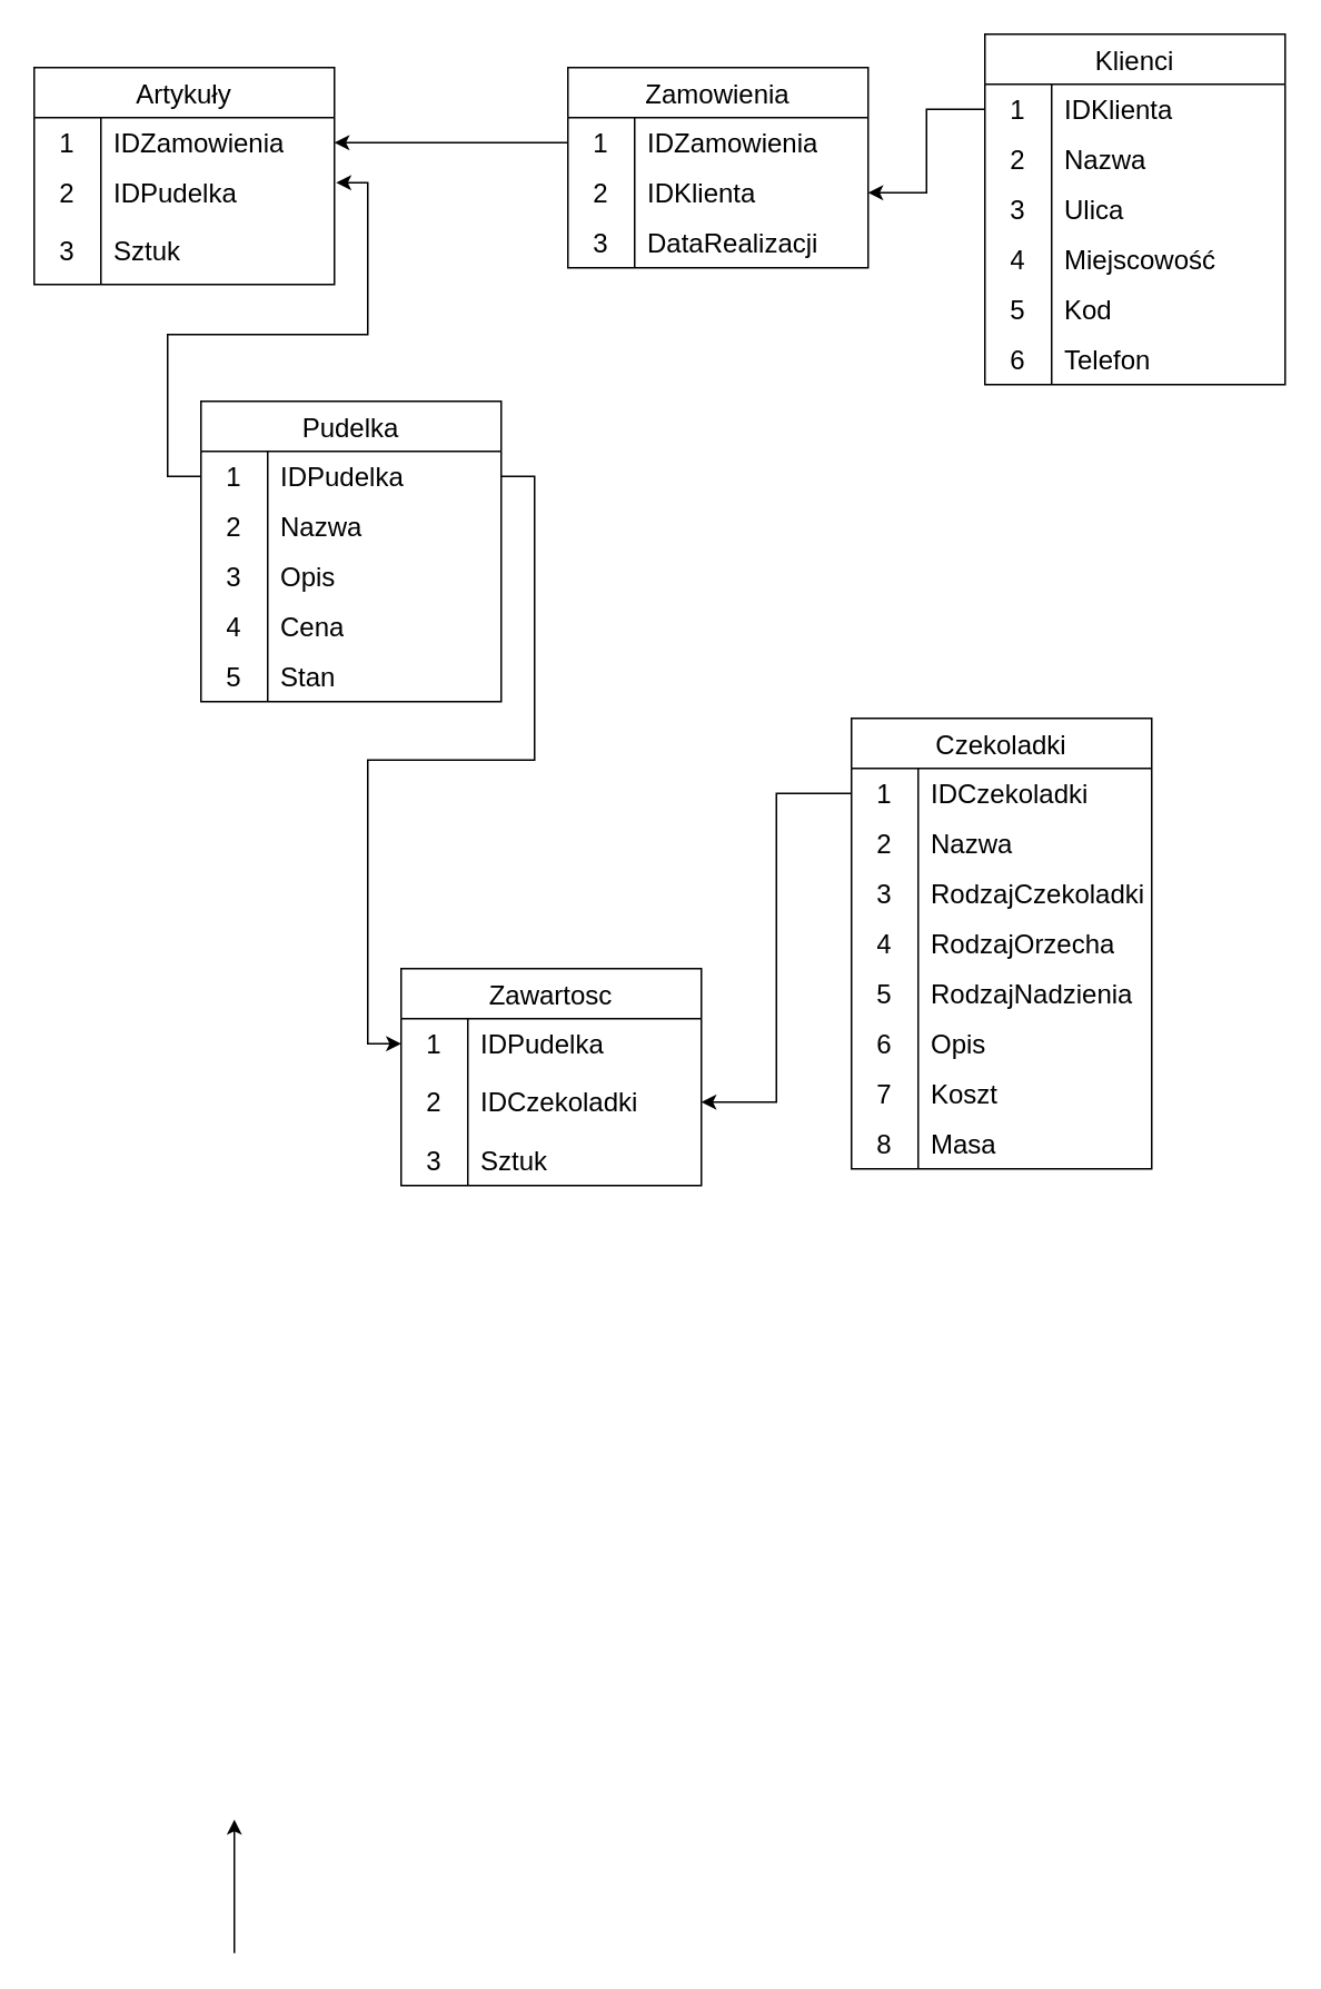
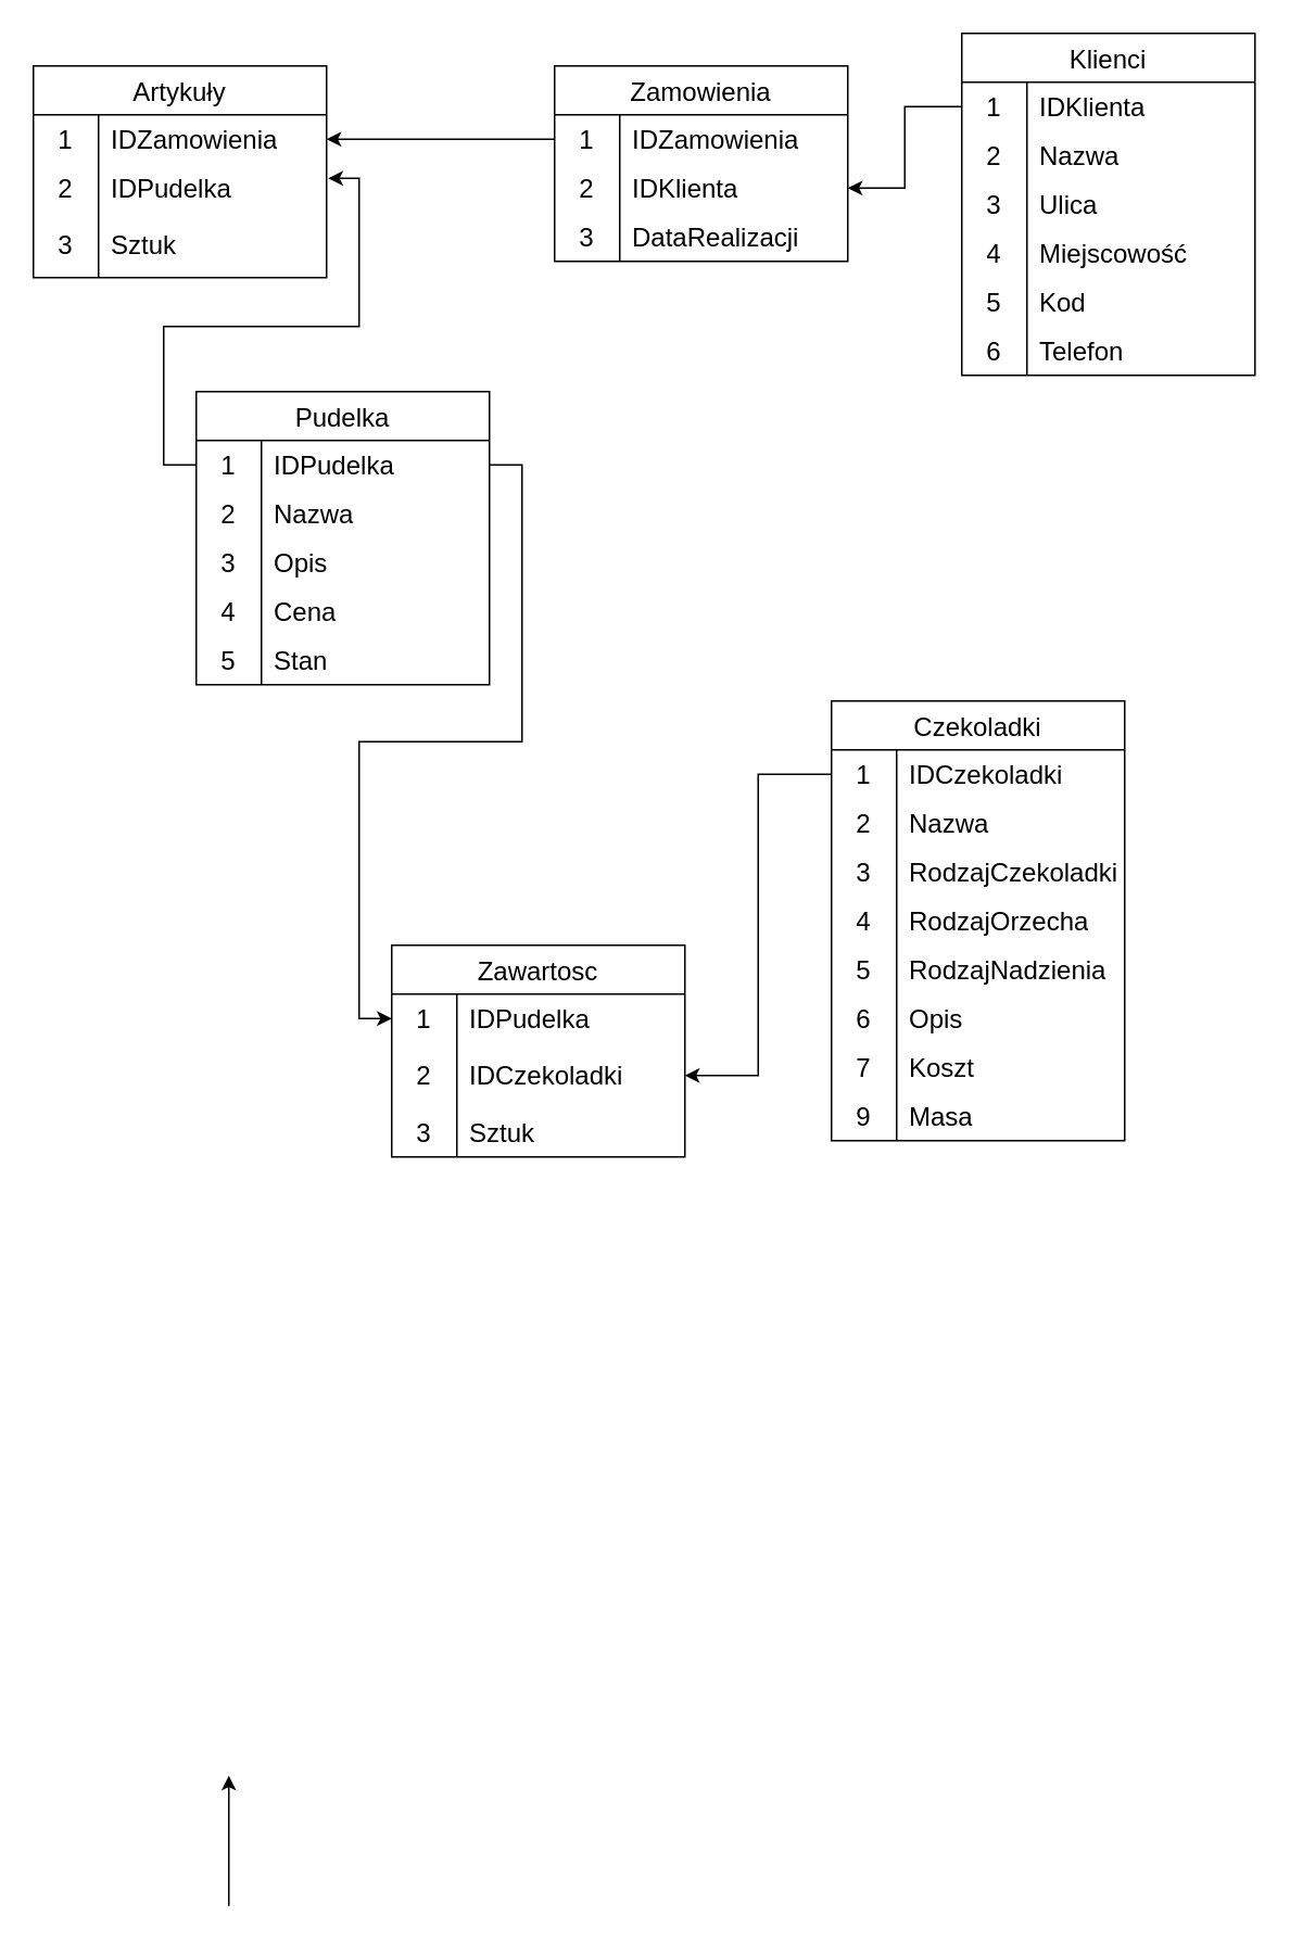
- <mxCell id="96" value="8" style="shape=partialRectangle;html=1;whiteSpace=wrap;connectable=0;fillColor=none;top=0;left=0;bottom=0;right=0;overflow=hidden;strokeColor=inherit;fontSize=16;" parent="95" vertex="1"><mxGeometry width="40" height="30" as="geometry"><mxRectangle width="40" height="30" as="alternateBounds" /></mxGeometry></mxCell>
+ <mxCell id="96" value="9" style="shape=partialRectangle;html=1;whiteSpace=wrap;connectable=0;fillColor=none;top=0;left=0;bottom=0;right=0;overflow=hidden;strokeColor=inherit;fontSize=16;" parent="95" vertex="1"><mxGeometry width="40" height="30" as="geometry"><mxRectangle width="40" height="30" as="alternateBounds" /></mxGeometry></mxCell>
